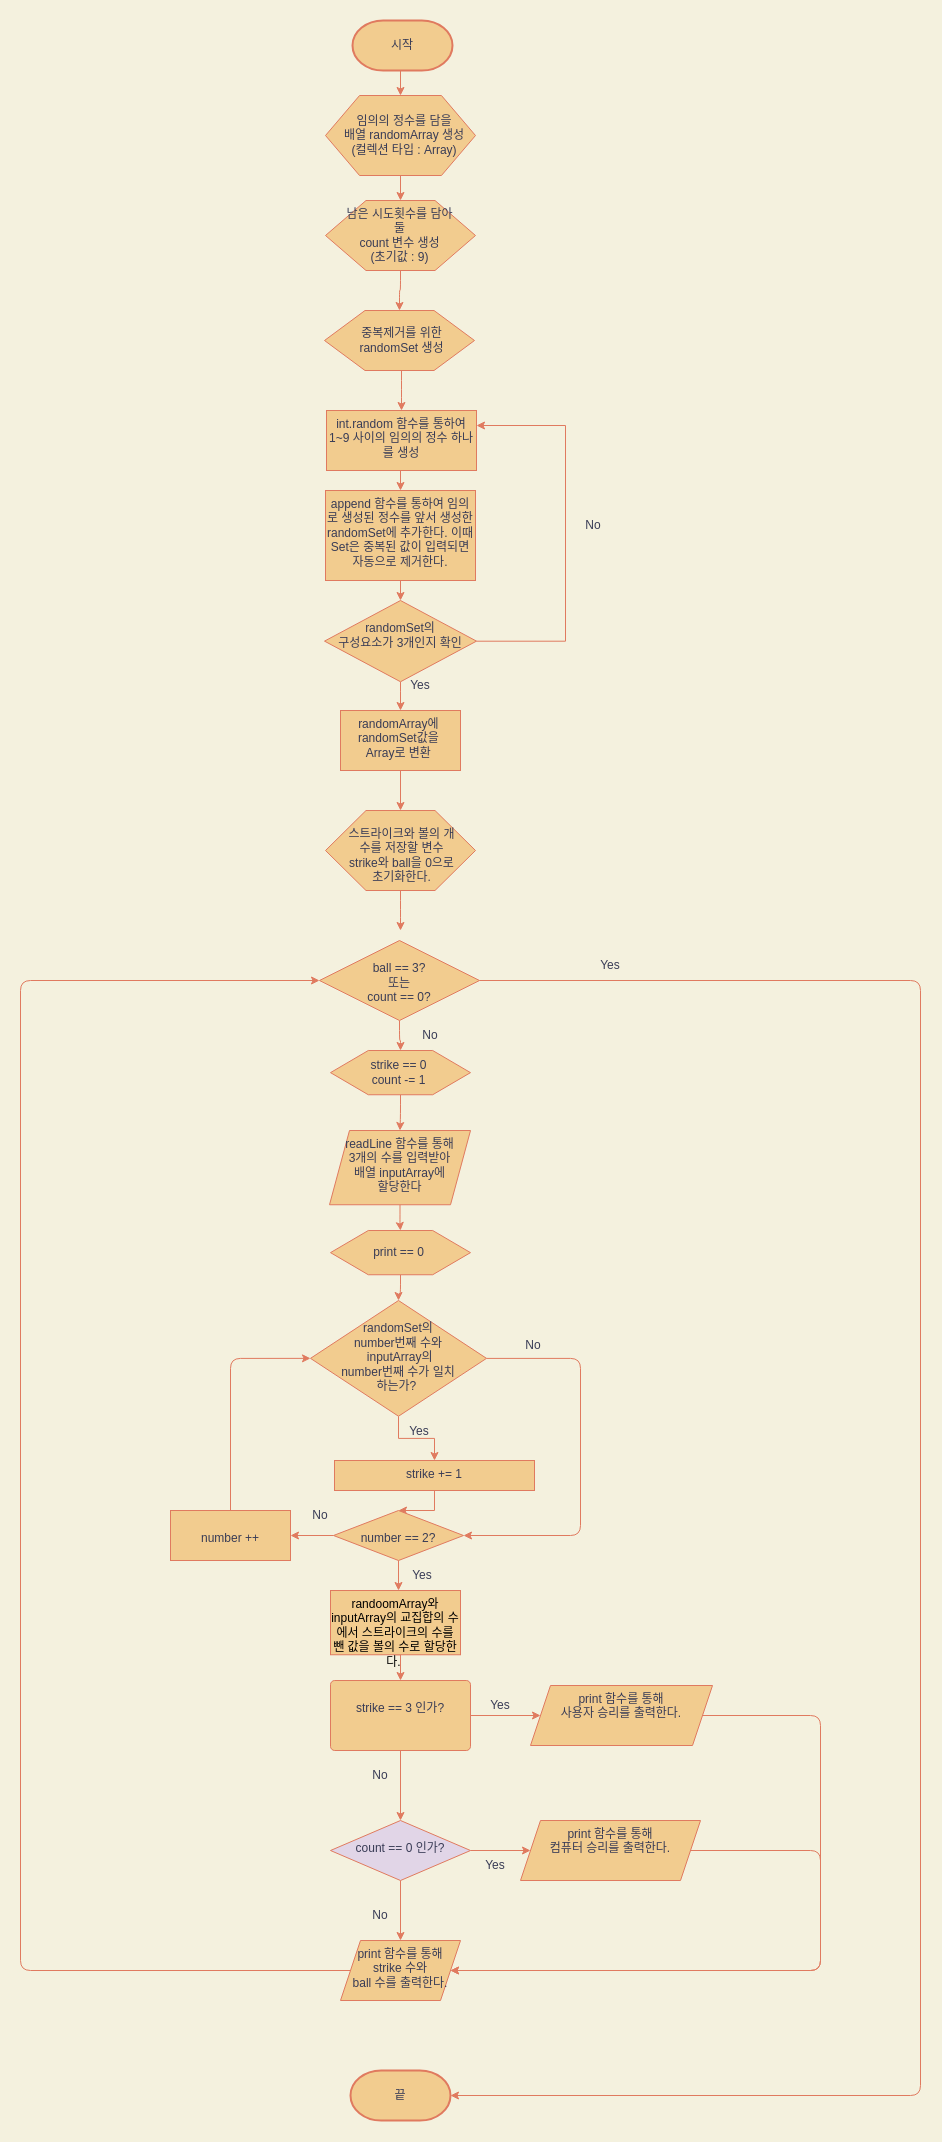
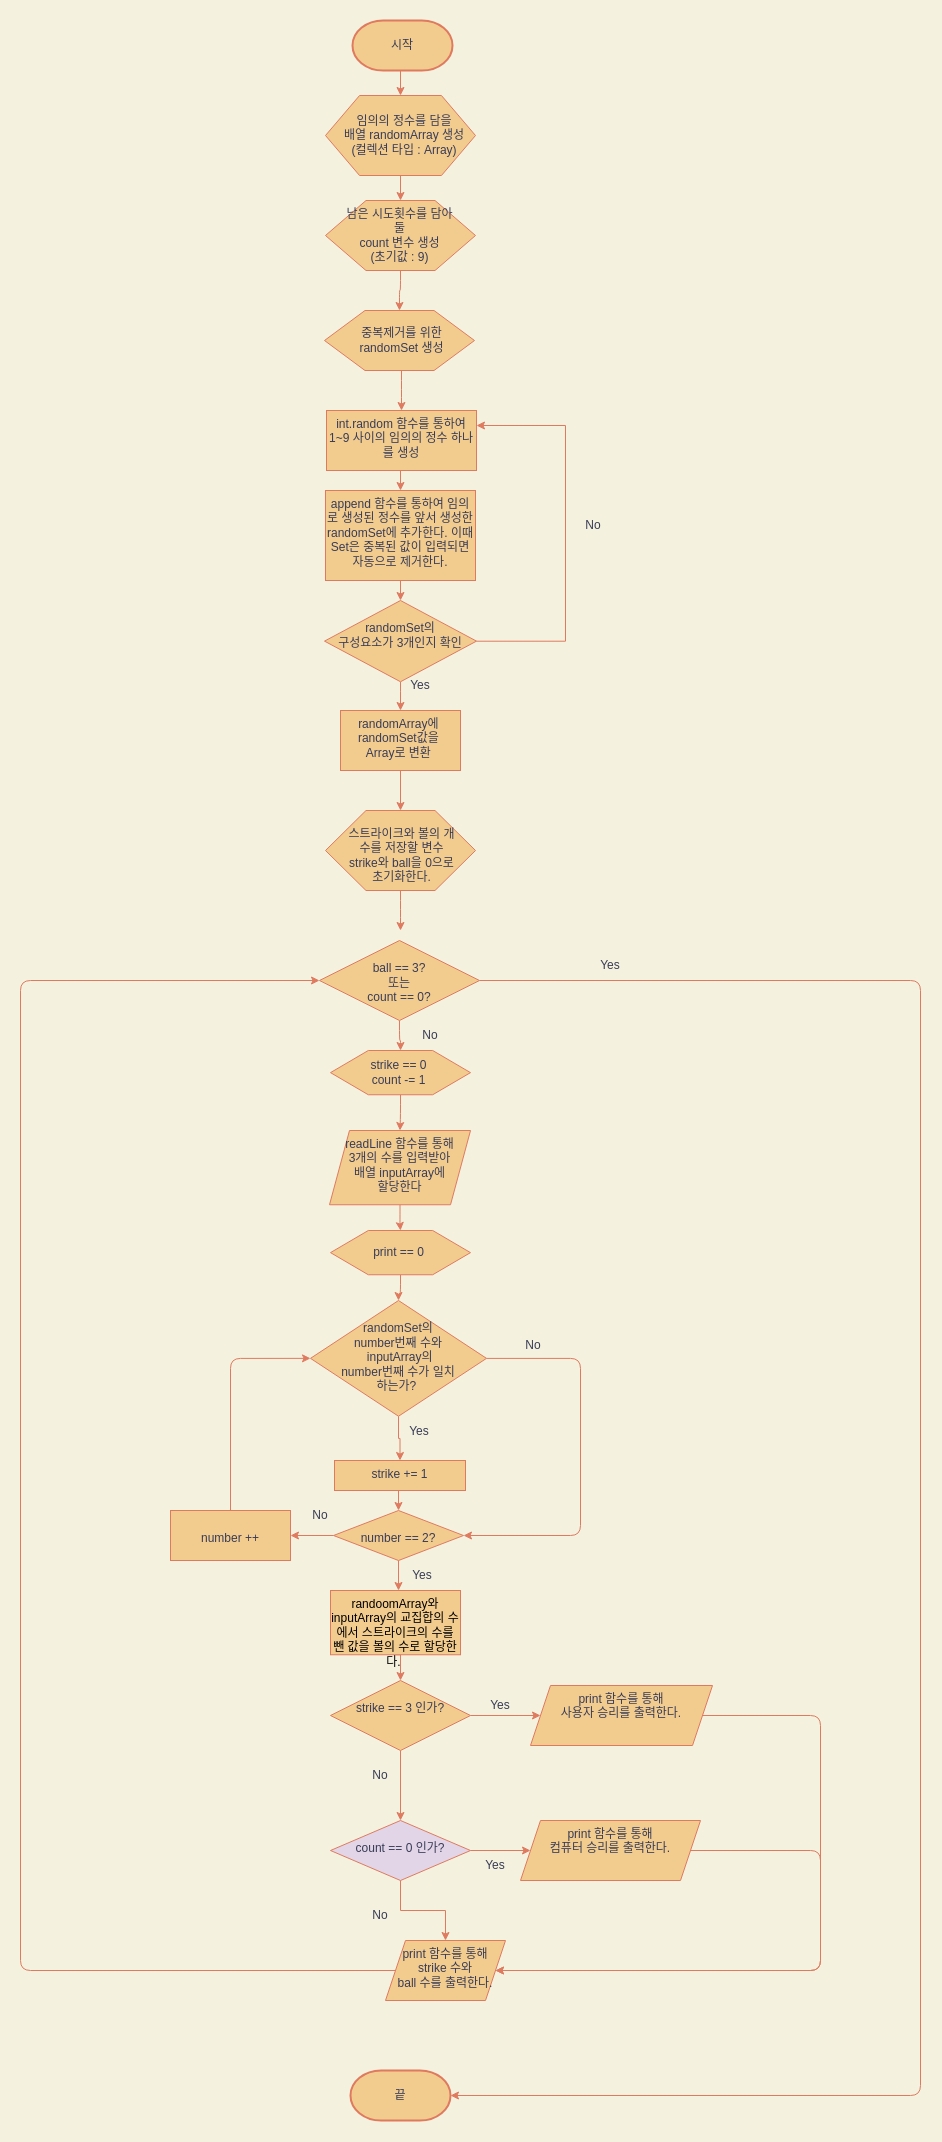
- <mxCell id="29" value="&lt;font face=&quot;helvetica&quot;&gt;strike += 1&lt;/font&gt;" style="whiteSpace=wrap;html=1;verticalAlign=top;arcSize=6;fillColor=#F2CC8F;strokeColor=#E07A5F;fontColor=#393C56;" vertex="1" parent="1"><mxGeometry x="334" y="1460" width="200" height="30" as="geometry" /></mxCell>
+ <mxCell id="29" value="&lt;font face=&quot;helvetica&quot;&gt;strike += 1&lt;/font&gt;" style="whiteSpace=wrap;html=1;verticalAlign=top;arcSize=6;fillColor=#F2CC8F;strokeColor=#E07A5F;fontColor=#393C56;" vertex="1" parent="1"><mxGeometry x="334" y="1460" width="131" height="30" as="geometry" /></mxCell>
- <mxCell id="42" value="&lt;br&gt;strike == 3 인가?" style="whiteSpace=wrap;html=1;verticalAlign=top;arcSize=6;fillColor=#F2CC8F;strokeColor=#E07A5F;fontColor=#393C56;rounded=1;" vertex="1" parent="1"><mxGeometry x="330" y="1680" width="140" height="70" as="geometry" /></mxCell>
+ <mxCell id="42" value="&lt;br&gt;strike == 3 인가?" style="rhombus;whiteSpace=wrap;html=1;verticalAlign=top;arcSize=6;fillColor=#F2CC8F;strokeColor=#E07A5F;fontColor=#393C56;" vertex="1" parent="1"><mxGeometry x="330" y="1680" width="140" height="70" as="geometry" /></mxCell>
- <mxCell id="39" value="print 함수를 통해&lt;br&gt;strike 수와&lt;br&gt;ball 수를 출력한다." style="shape=parallelogram;perimeter=parallelogramPerimeter;whiteSpace=wrap;html=1;fixedSize=1;verticalAlign=top;arcSize=6;fillColor=#F2CC8F;strokeColor=#E07A5F;fontColor=#393C56;" vertex="1" parent="1"><mxGeometry x="340" y="1940.005" width="120" height="60" as="geometry" /></mxCell>
+ <mxCell id="39" value="print 함수를 통해&lt;br&gt;strike 수와&lt;br&gt;ball 수를 출력한다." style="shape=parallelogram;perimeter=parallelogramPerimeter;whiteSpace=wrap;html=1;fixedSize=1;verticalAlign=top;arcSize=6;fillColor=#F2CC8F;strokeColor=#E07A5F;fontColor=#393C56;" vertex="1" parent="1"><mxGeometry x="385" y="1940.005" width="120" height="60" as="geometry" /></mxCell>
